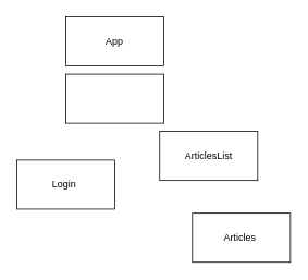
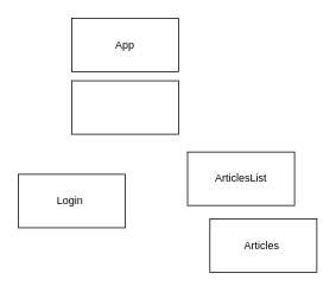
- <mxCell id="3" value="ArticlesList" style="rounded=0;whiteSpace=wrap;html=1;" vertex="1" parent="1"><mxGeometry x="195" y="160" width="120" height="60" as="geometry" /></mxCell>
+ <mxCell id="3" value="ArticlesList" style="rounded=0;whiteSpace=wrap;html=1;" vertex="1" parent="1"><mxGeometry x="210" y="170" width="120" height="60" as="geometry" /></mxCell>
- <mxCell id="2" value="Articles&amp;nbsp;" style="rounded=0;whiteSpace=wrap;html=1;" vertex="1" parent="1"><mxGeometry x="235" y="260" width="120" height="60" as="geometry" /></mxCell>
+ <mxCell id="2" value="Articles&amp;nbsp;" style="rounded=0;whiteSpace=wrap;html=1;" vertex="1" parent="1"><mxGeometry x="235" y="245" width="120" height="60" as="geometry" /></mxCell>
